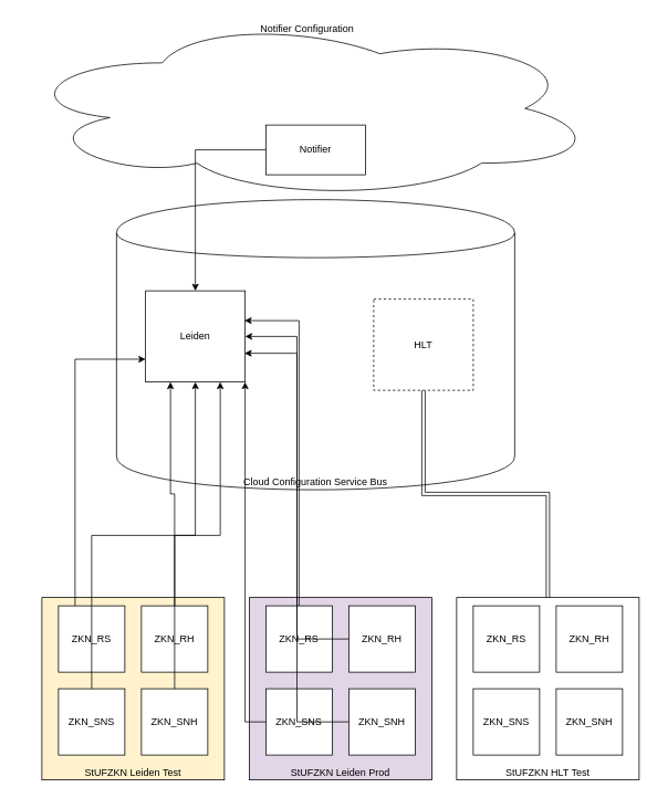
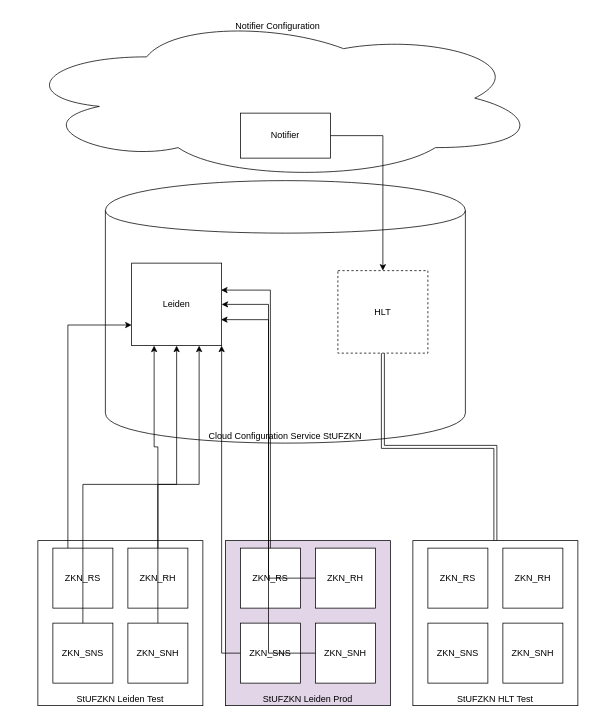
- <mxCell id="35" style="edgeStyle=orthogonalEdgeStyle;rounded=0;orthogonalLoop=1;jettySize=auto;html=1;" edge="1" parent="1" source="36" target="4"><mxGeometry relative="1" as="geometry" /></mxCell>
+ <mxCell id="35" style="edgeStyle=orthogonalEdgeStyle;rounded=0;orthogonalLoop=1;jettySize=auto;html=1;" edge="1" parent="1" source="36" target="5"><mxGeometry relative="1" as="geometry" /></mxCell>
- <mxCell id="3" value="Cloud Configuration Service Bus" style="shape=cylinder;whiteSpace=wrap;html=1;boundedLbl=1;backgroundOutline=1;verticalAlign=bottom;" vertex="1" parent="1"><mxGeometry x="140" y="240" width="480" height="350" as="geometry" /></mxCell>
+ <mxCell id="3" value="Cloud Configuration Service StUFZKN" style="shape=cylinder;whiteSpace=wrap;html=1;boundedLbl=1;backgroundOutline=1;verticalAlign=bottom;" vertex="1" parent="1"><mxGeometry x="140" y="240" width="480" height="350" as="geometry" /></mxCell>
- <mxCell id="8" value="StUFZKN Leiden Test" style="whiteSpace=wrap;html=1;aspect=fixed;verticalAlign=bottom;fillColor=#fff2cc;" vertex="1" parent="7"><mxGeometry width="220" height="220" as="geometry" /></mxCell>
+ <mxCell id="8" value="StUFZKN Leiden Test" style="whiteSpace=wrap;html=1;aspect=fixed;verticalAlign=bottom;" vertex="1" parent="7"><mxGeometry width="220" height="220" as="geometry" /></mxCell>
